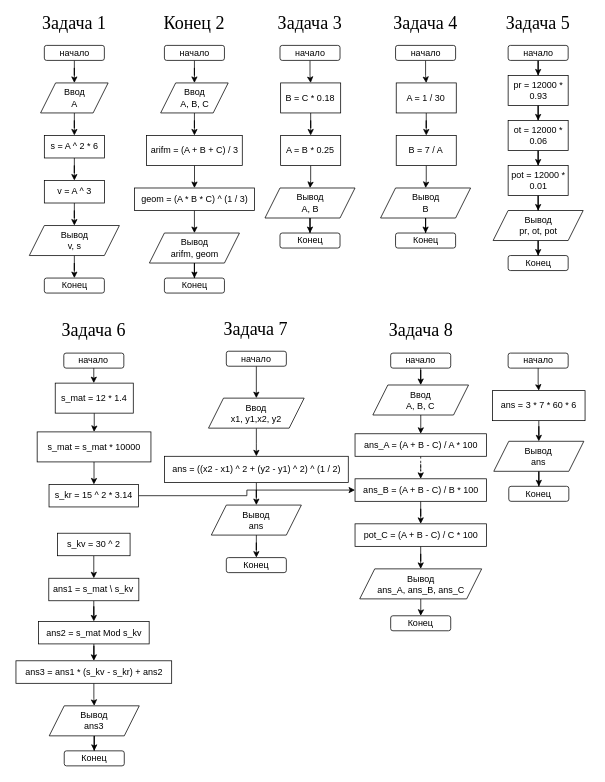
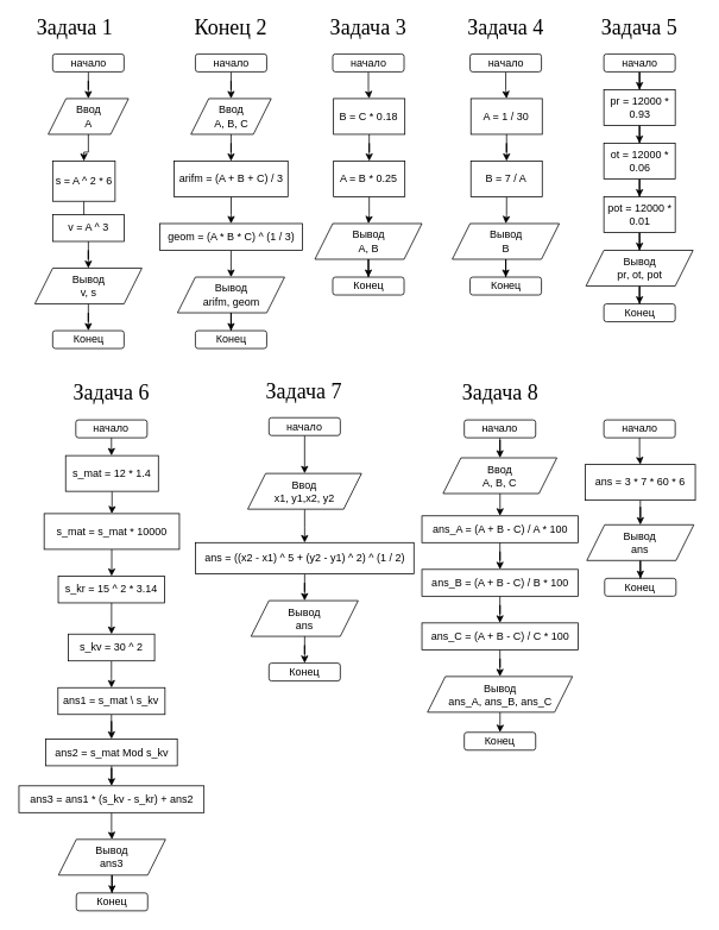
- <mxCell id="13" value="&lt;font face=&quot;Tahoma&quot; style=&quot;font-size: 24px&quot;&gt;Задача 1&lt;/font&gt;" style="text;html=1;strokeColor=none;fillColor=none;align=center;verticalAlign=middle;whiteSpace=wrap;rounded=0;" vertex="1" parent="1"><mxGeometry x="31" y="20" width="135" height="20" as="geometry" /></mxCell>
+ <mxCell id="13" value="&lt;font face=&quot;Tahoma&quot; style=&quot;font-size: 24px&quot;&gt;Задача 1&lt;/font&gt;" style="text;html=1;strokeColor=none;fillColor=none;align=center;verticalAlign=middle;whiteSpace=wrap;rounded=0;" vertex="1" parent="1"><mxGeometry x="16" y="20" width="135" height="20" as="geometry" /></mxCell>
- <mxCell id="8" value="s = A ^ 2 * 6" style="rounded=0;whiteSpace=wrap;html=1;" vertex="1" parent="1"><mxGeometry x="58.5" y="180" width="80" height="30" as="geometry" /></mxCell>
+ <mxCell id="8" value="s = A ^ 2 * 6" style="rounded=0;whiteSpace=wrap;html=1;" vertex="1" parent="1"><mxGeometry x="58.5" y="180" width="70" height="45" as="geometry" /></mxCell>
- <mxCell id="84" value="ans = ((x2 - x1) ^ 2 + (y2 - y1) ^ 2) ^ (1 / 2)" style="rounded=0;whiteSpace=wrap;html=1;" vertex="1" parent="1"><mxGeometry x="218.5" y="607.5" width="244.99" height="35" as="geometry" /></mxCell>
+ <mxCell id="84" value="ans = ((x2 - x1) ^ 5 + (y2 - y1) ^ 2) ^ (1 / 2)" style="rounded=0;whiteSpace=wrap;html=1;" vertex="1" parent="1"><mxGeometry x="218.5" y="607.5" width="244.99" height="35" as="geometry" /></mxCell>
- <mxCell id="93" style="edgeStyle=orthogonalEdgeStyle;rounded=0;orthogonalLoop=1;jettySize=auto;html=1;dashed=1;" edge="1" parent="1" source="94" target="99"><mxGeometry relative="1" as="geometry" /></mxCell>
+ <mxCell id="93" style="edgeStyle=orthogonalEdgeStyle;rounded=0;orthogonalLoop=1;jettySize=auto;html=1;" edge="1" parent="1" source="94" target="99"><mxGeometry relative="1" as="geometry" /></mxCell>
- <mxCell id="68" style="edgeStyle=orthogonalEdgeStyle;rounded=0;orthogonalLoop=1;jettySize=auto;html=1;" edge="1" parent="1" source="69" target="99"><mxGeometry relative="1" as="geometry" /></mxCell>
+ <mxCell id="68" style="edgeStyle=orthogonalEdgeStyle;rounded=0;orthogonalLoop=1;jettySize=auto;html=1;" edge="1" parent="1" source="69" target="71"><mxGeometry relative="1" as="geometry" /></mxCell>
- <mxCell id="101" value="pot_C = (A + B - C) / C * 100" style="rounded=0;whiteSpace=wrap;html=1;" vertex="1" parent="1"><mxGeometry x="472.5" y="697.5" width="175" height="30" as="geometry" /></mxCell>
+ <mxCell id="101" value="ans_C = (A + B - C) / C * 100" style="rounded=0;whiteSpace=wrap;html=1;" vertex="1" parent="1"><mxGeometry x="472.5" y="697.5" width="175" height="30" as="geometry" /></mxCell>
